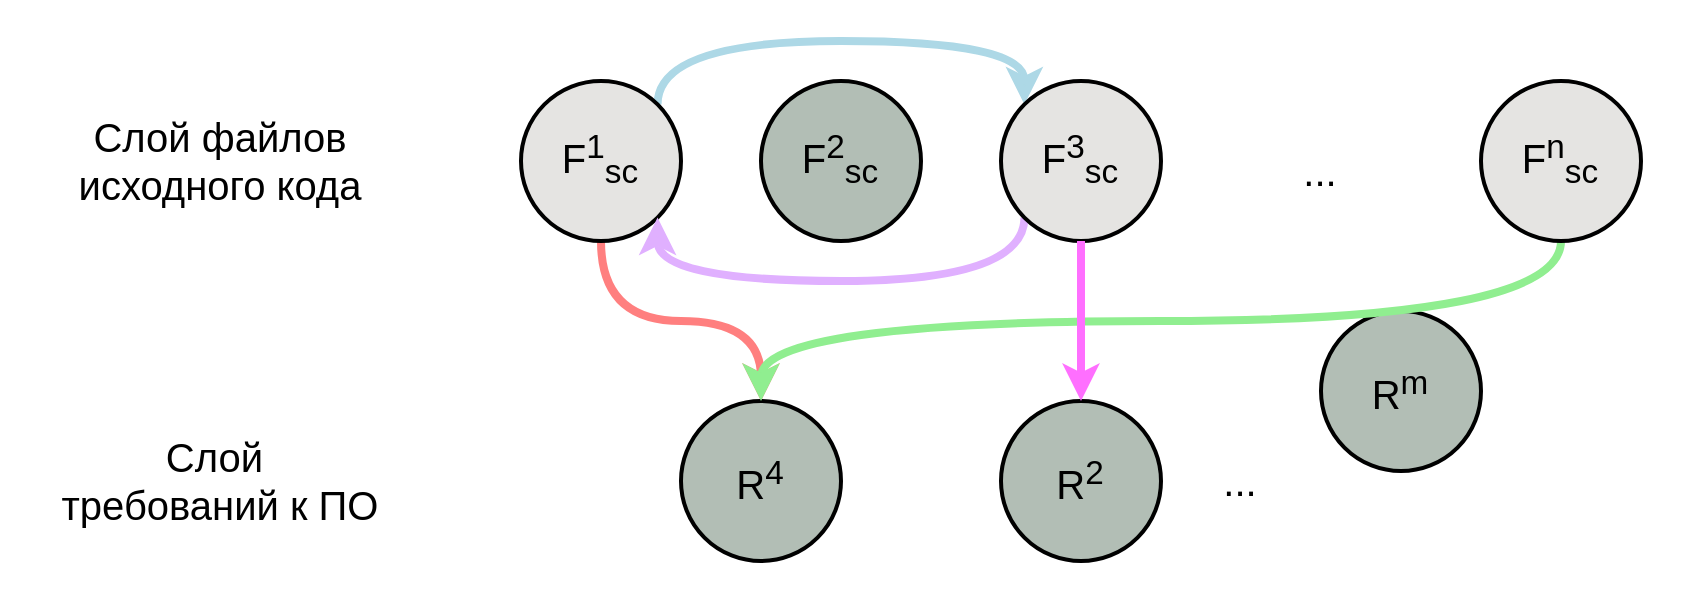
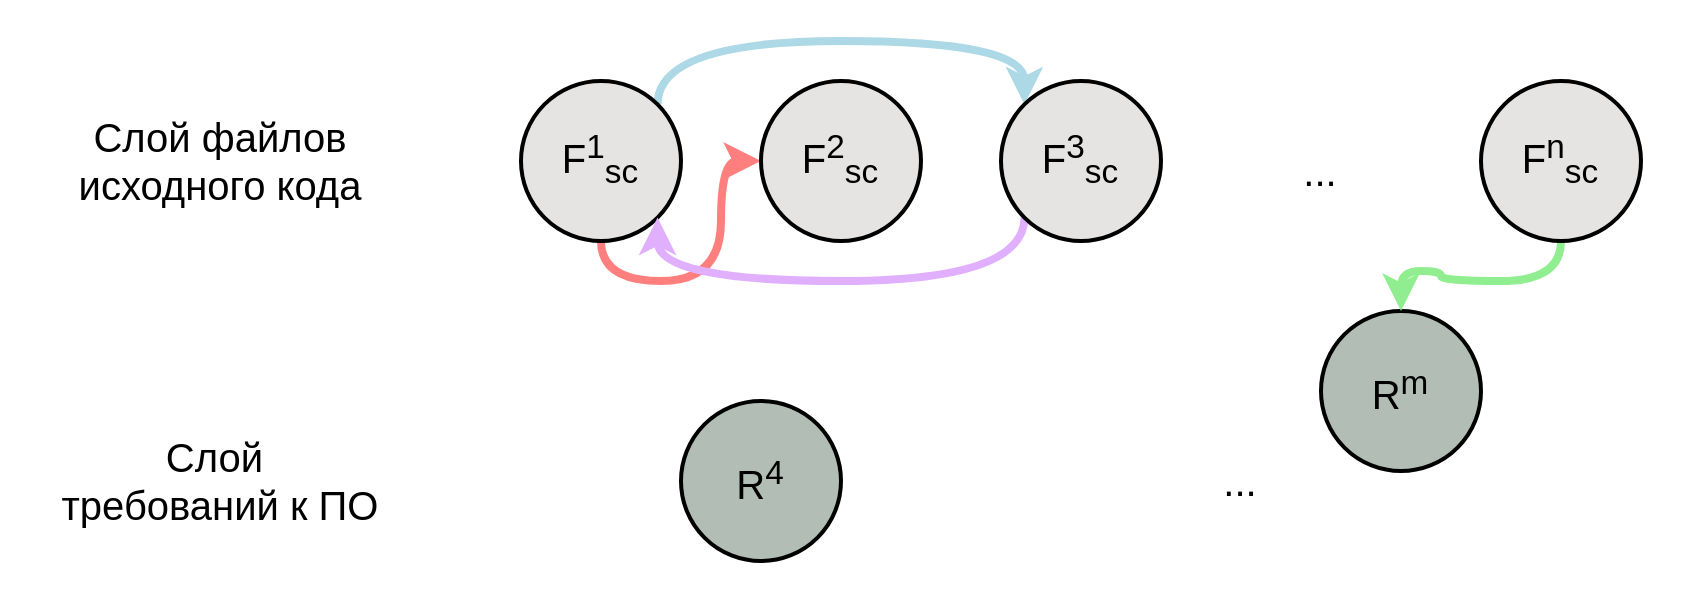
- <mxCell id="5" value="F&lt;sup&gt;2&lt;/sup&gt;&lt;sub&gt;sc&lt;/sub&gt;" style="ellipse;whiteSpace=wrap;html=1;aspect=fixed;fontSize=20;strokeWidth=2;fillColor=#b2beb5;" parent="1" vertex="1"><mxGeometry x="380" y="40" width="80" height="80" as="geometry" /></mxCell>
+ <mxCell id="5" value="F&lt;sup&gt;2&lt;/sup&gt;&lt;sub&gt;sc&lt;/sub&gt;" style="ellipse;whiteSpace=wrap;html=1;aspect=fixed;fontSize=20;strokeWidth=2;fillColor=#E5E4E2;" parent="1" vertex="1"><mxGeometry x="380" y="40" width="80" height="80" as="geometry" /></mxCell>
- <mxCell id="15" value="" style="endArrow=classic;html=1;rounded=0;exitX=0.5;exitY=1;exitDx=0;exitDy=0;entryX=0.5;entryY=0;entryDx=0;entryDy=0;fontSize=20;strokeWidth=4;strokeColor=#FF6FFF;" parent="1" source="7" target="9" edge="1"><mxGeometry width="50" height="50" relative="1" as="geometry"><mxPoint x="540" y="250" as="sourcePoint" /><mxPoint x="590" y="200" as="targetPoint" /></mxGeometry></mxCell>
- <mxCell id="12" style="edgeStyle=orthogonalEdgeStyle;curved=1;rounded=0;orthogonalLoop=1;jettySize=auto;html=1;exitX=0.5;exitY=1;exitDx=0;exitDy=0;strokeWidth=4;strokeColor=#90EE90;" parent="1" source="13" target="8" edge="1"><mxGeometry relative="1" as="geometry" /></mxCell>
+ <mxCell id="12" style="edgeStyle=orthogonalEdgeStyle;curved=1;rounded=0;orthogonalLoop=1;jettySize=auto;html=1;exitX=0.5;exitY=1;exitDx=0;exitDy=0;entryX=0.5;entryY=0;entryDx=0;entryDy=0;strokeWidth=4;strokeColor=#90EE90;" parent="1" source="13" target="10" edge="1"><mxGeometry relative="1" as="geometry" /></mxCell>
- <mxCell id="3" style="edgeStyle=orthogonalEdgeStyle;curved=1;rounded=0;orthogonalLoop=1;jettySize=auto;html=1;exitX=0.5;exitY=1;exitDx=0;exitDy=0;entryX=0.5;entryY=0;entryDx=0;entryDy=0;strokeWidth=4;strokeColor=#FF7F7F;" parent="1" source="4" target="8" edge="1"><mxGeometry relative="1" as="geometry" /></mxCell>
+ <mxCell id="3" style="edgeStyle=orthogonalEdgeStyle;curved=1;rounded=0;orthogonalLoop=1;jettySize=auto;html=1;exitX=0.5;exitY=1;exitDx=0;exitDy=0;strokeWidth=4;strokeColor=#FF7F7F;" parent="1" source="4" target="5" edge="1"><mxGeometry relative="1" as="geometry" /></mxCell>
- <mxCell id="9" value="R&lt;sup&gt;2&lt;/sup&gt;" style="ellipse;whiteSpace=wrap;html=1;aspect=fixed;fontSize=20;strokeWidth=2;fillColor=#B2BEB5;" parent="1" vertex="1"><mxGeometry x="500" y="200" width="80" height="80" as="geometry" /></mxCell>
